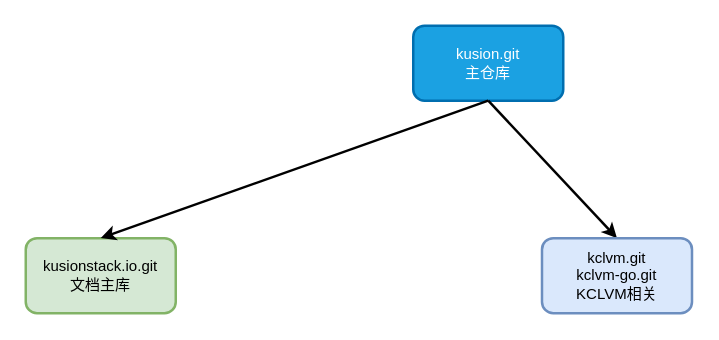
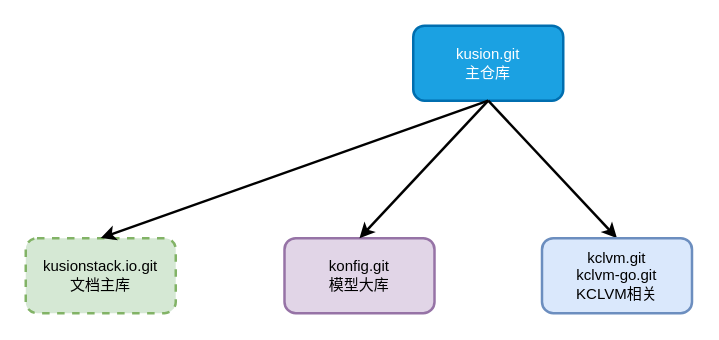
+ <mxCell id="5" value="" style="endArrow=classic;html=1;strokeWidth=2;exitX=0.5;exitY=1;exitDx=0;exitDy=0;entryX=0.5;entryY=0;entryDx=0;entryDy=0;" parent="1" source="2" target="4" edge="1"><mxGeometry width="50" height="50" relative="1" as="geometry"><mxPoint x="510" y="310" as="sourcePoint" /><mxPoint x="560" y="260" as="targetPoint" /></mxGeometry></mxCell>
- <mxCell id="3" value="kusionstack.io.git&lt;br&gt;文档主库" style="rounded=1;whiteSpace=wrap;html=1;strokeWidth=2;fillColor=#d5e8d4;strokeColor=#82b366;" parent="1" vertex="1"><mxGeometry x="20" y="190" width="120" height="60" as="geometry" /></mxCell>
+ <mxCell id="3" value="kusionstack.io.git&lt;br&gt;文档主库" style="rounded=1;whiteSpace=wrap;html=1;strokeWidth=2;fillColor=#d5e8d4;strokeColor=#82b366;dashed=1;" parent="1" vertex="1"><mxGeometry x="20" y="190" width="120" height="60" as="geometry" /></mxCell>
+ <mxCell id="4" value="konfig.git&lt;br&gt;模型大库" style="rounded=1;whiteSpace=wrap;html=1;strokeWidth=2;fillColor=#e1d5e7;strokeColor=#9673a6;" parent="1" vertex="1"><mxGeometry x="227" y="190" width="120" height="60" as="geometry" /></mxCell>
